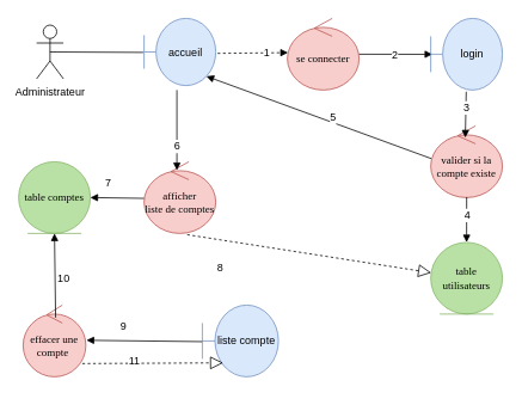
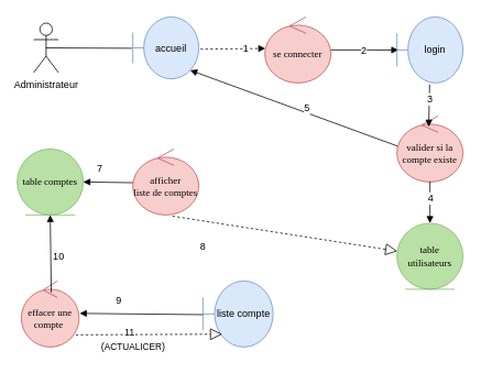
- <mxCell id="23" value="" style="html=1;verticalAlign=bottom;endArrow=block;fontFamily=Verdana;entryX=0.458;entryY=0.119;entryDx=0;entryDy=0;entryPerimeter=0;exitX=0.458;exitY=1.067;exitDx=0;exitDy=0;exitPerimeter=0;" edge="1" parent="1" source="2" target="3"><mxGeometry x="0.02" y="-28" width="80" relative="1" as="geometry"><mxPoint x="490.56" y="186.48" as="sourcePoint" /><mxPoint x="239.6" y="94.65" as="targetPoint" /><Array as="points" /><mxPoint as="offset" /></mxGeometry></mxCell>
- <mxCell id="24" value="6" style="text;html=1;resizable=0;points=[];align=center;verticalAlign=middle;labelBackgroundColor=#ffffff;" vertex="1" connectable="0" parent="23"><mxGeometry x="0.38" relative="1" as="geometry"><mxPoint as="offset" /></mxGeometry></mxCell>
- <mxCell id="7" value="liste compte" style="shape=umlBoundary;whiteSpace=wrap;html=1;fillColor=#dae8fc;strokeColor=#6c8ebf;" vertex="1" parent="1"><mxGeometry x="225" y="340" width="85" height="80" as="geometry" /></mxCell>
+ <mxCell id="7" value="liste compte" style="shape=umlBoundary;whiteSpace=wrap;html=1;fillColor=#dae8fc;strokeColor=#6c8ebf;" vertex="1" parent="1"><mxGeometry x="245" y="340" width="85" height="80" as="geometry" /></mxCell>
+ <mxCell id="35" value="(&lt;font style=&quot;font-size: 11px&quot;&gt;ACTUALICER&lt;/font&gt;)" style="text;html=1;resizable=0;points=[];autosize=1;align=left;verticalAlign=top;spacingTop=-4;" vertex="1" parent="1"><mxGeometry x="120" y="410" width="90" height="20" as="geometry" /></mxCell>
